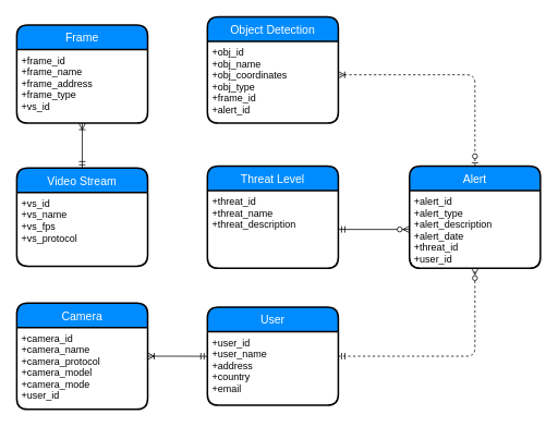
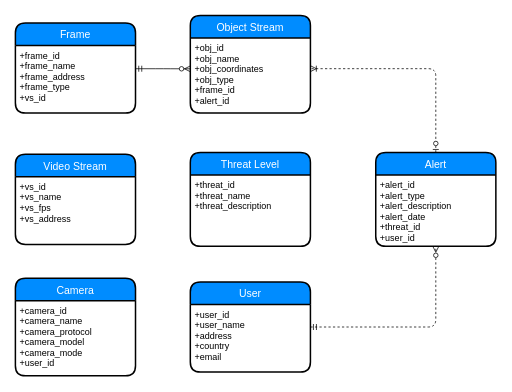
- <mxCell id="2" value="Object Detection" style="swimlane;childLayout=stackLayout;horizontal=1;startSize=30;horizontalStack=0;fillColor=#008cff;fontColor=#FFFFFF;rounded=1;fontSize=14;fontStyle=0;strokeWidth=2;resizeParent=0;resizeLast=1;shadow=0;dashed=0;align=center;" parent="1" vertex="1"><mxGeometry x="253" y="20" width="160" height="130" as="geometry" /></mxCell>
+ <mxCell id="2" value="Object Stream" style="swimlane;childLayout=stackLayout;horizontal=1;startSize=30;horizontalStack=0;fillColor=#008cff;fontColor=#FFFFFF;rounded=1;fontSize=14;fontStyle=0;strokeWidth=2;resizeParent=0;resizeLast=1;shadow=0;dashed=0;align=center;" parent="1" vertex="1"><mxGeometry x="253" y="20" width="160" height="130" as="geometry" /></mxCell>
+ <mxCell id="7" style="edgeStyle=elbowEdgeStyle;rounded=1;orthogonalLoop=1;jettySize=auto;html=1;startArrow=ERmandOne;startFill=0;endArrow=ERzeroToMany;endFill=1;exitX=1.002;exitY=0.344;exitDx=0;exitDy=0;entryX=0.002;entryY=0.411;entryDx=0;entryDy=0;exitPerimeter=0;entryPerimeter=0;" parent="1" source="9" target="3" edge="1"><mxGeometry relative="1" as="geometry"><mxPoint x="163" y="90" as="sourcePoint" /><mxPoint x="253" y="85" as="targetPoint" /></mxGeometry></mxCell>
- <mxCell id="18" style="edgeStyle=orthogonalEdgeStyle;rounded=0;orthogonalLoop=1;jettySize=auto;html=1;exitX=0.5;exitY=0;exitDx=0;exitDy=0;entryX=0.5;entryY=1;entryDx=0;entryDy=0;startArrow=ERmandOne;startFill=0;endArrow=ERoneToMany;endFill=0;" parent="1" source="19" target="9" edge="1"><mxGeometry relative="1" as="geometry" /></mxCell>
- <mxCell id="20" value="+vs_id&#10;+vs_name&#10;+vs_fps&#10;+vs_protocol" style="align=left;strokeColor=none;fillColor=none;spacingLeft=4;fontSize=12;verticalAlign=top;resizable=0;rotatable=0;part=1;" parent="19" vertex="1"><mxGeometry y="30" width="160" height="90" as="geometry" /></mxCell>
+ <mxCell id="20" value="+vs_id&#10;+vs_name&#10;+vs_fps&#10;+vs_address" style="align=left;strokeColor=none;fillColor=none;spacingLeft=4;fontSize=12;verticalAlign=top;resizable=0;rotatable=0;part=1;" parent="19" vertex="1"><mxGeometry y="30" width="160" height="90" as="geometry" /></mxCell>
- <mxCell id="21" style="edgeStyle=orthogonalEdgeStyle;rounded=1;orthogonalLoop=1;jettySize=auto;html=1;exitX=1;exitY=0.5;exitDx=0;exitDy=0;entryX=0;entryY=0.5;entryDx=0;entryDy=0;startArrow=ERmandOne;startFill=0;endArrow=ERzeroToMany;endFill=1;fontColor=#FF3333;" parent="1" source="17" target="15" edge="1"><mxGeometry relative="1" as="geometry" /></mxCell>
- <mxCell id="4" style="edgeStyle=orthogonalEdgeStyle;rounded=0;orthogonalLoop=1;jettySize=auto;html=1;exitX=1;exitY=0.5;exitDx=0;exitDy=0;entryX=0;entryY=0.335;entryDx=0;entryDy=0;entryPerimeter=0;startArrow=ERoneToMany;startFill=0;endArrow=ERmandOne;endFill=0;" parent="1" source="5" target="12" edge="1"><mxGeometry relative="1" as="geometry" /></mxCell>
